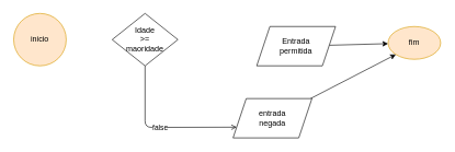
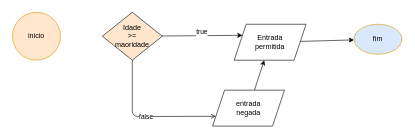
- <mxCell id="5" value="Idade&lt;div&gt;&amp;gt;=&lt;/div&gt;&lt;div&gt;maoridade&lt;/div&gt;" style="rhombus;whiteSpace=wrap;html=1;" parent="1" vertex="1"><mxGeometry x="170" y="20" width="100" height="80" as="geometry" /></mxCell>
+ <mxCell id="5" value="Idade&lt;div&gt;&amp;gt;=&lt;/div&gt;&lt;div&gt;maoridade&lt;/div&gt;" style="rhombus;whiteSpace=wrap;html=1;fillColor=#ffe6cc;" parent="1" vertex="1"><mxGeometry x="170" y="20" width="100" height="80" as="geometry" /></mxCell>
+ <mxCell id="3" value="true&lt;div&gt;&lt;br&gt;&lt;/div&gt;" style="edgeStyle=none;html=1;entryX=0;entryY=0.25;entryDx=0;entryDy=0;" edge="1" parent="1" source="5" target="7"><mxGeometry relative="1" as="geometry" /></mxCell>
- <mxCell id="8" value="fim" style="ellipse;whiteSpace=wrap;html=1;fillColor=#ffe6cc;strokeColor=#d79b00;" vertex="1" parent="1"><mxGeometry x="590" y="40" width="80" height="50" as="geometry" /></mxCell>
+ <mxCell id="8" value="fim" style="ellipse;whiteSpace=wrap;html=1;fillColor=#dae8fc;strokeColor=#d79b00;" vertex="1" parent="1"><mxGeometry x="590" y="40" width="80" height="50" as="geometry" /></mxCell>
- <mxCell id="9" style="edgeStyle=none;html=1;entryX=0;entryY=1;entryDx=0;entryDy=0;" edge="1" parent="1" source="10" target="8"><mxGeometry relative="1" as="geometry" /></mxCell>
+ <mxCell id="9" style="edgeStyle=none;html=1;" edge="1" parent="1" source="10" target="7"><mxGeometry relative="1" as="geometry" /></mxCell>
